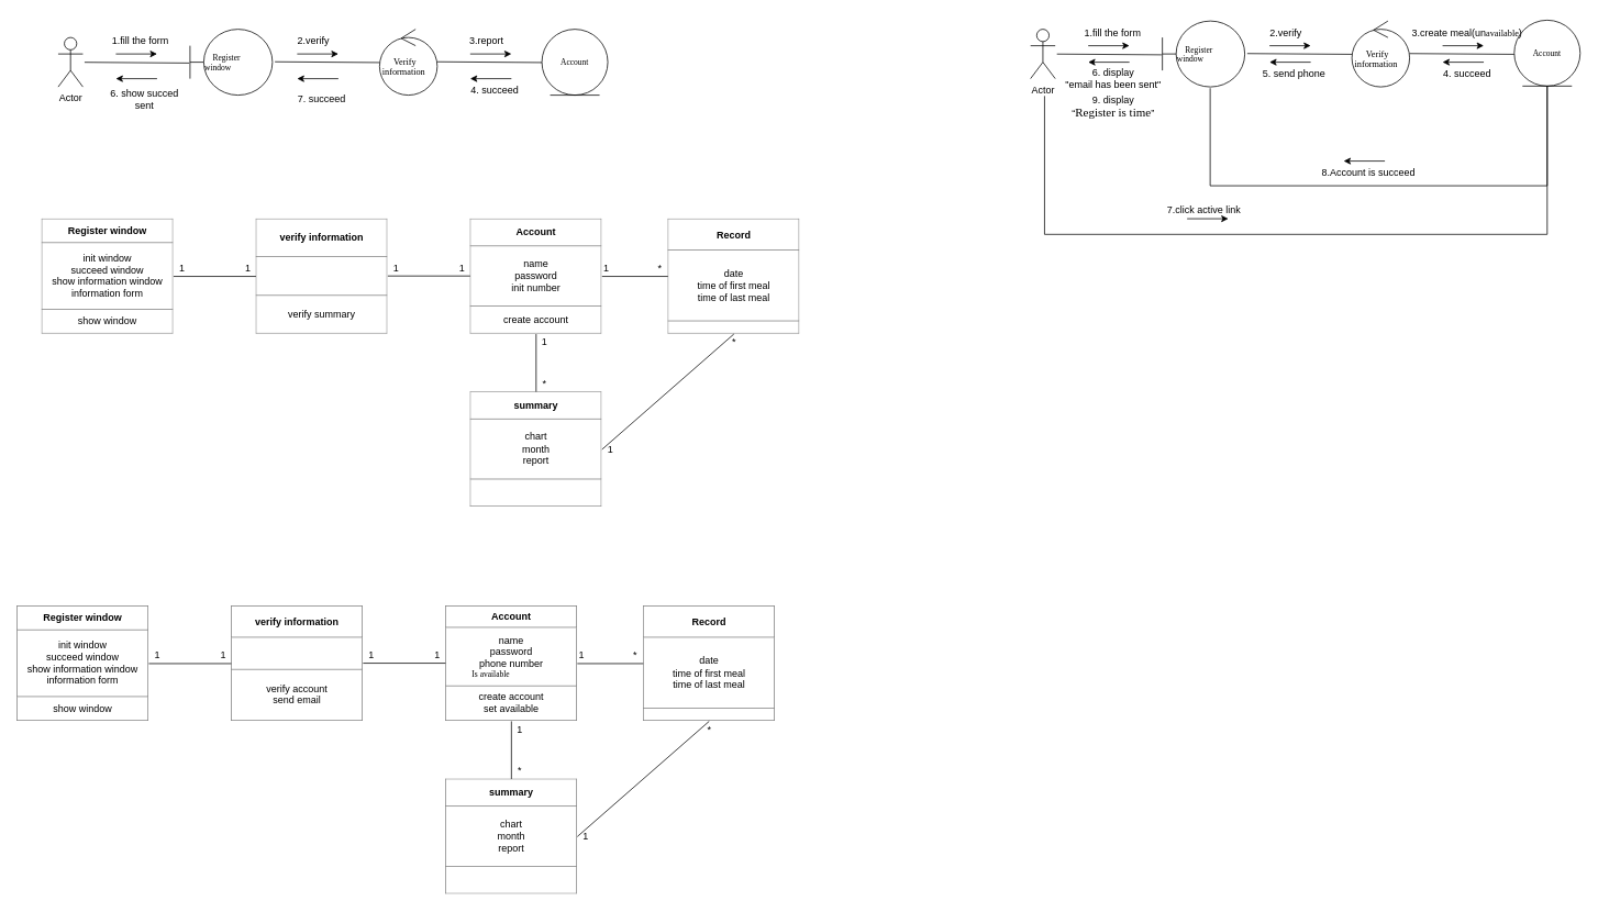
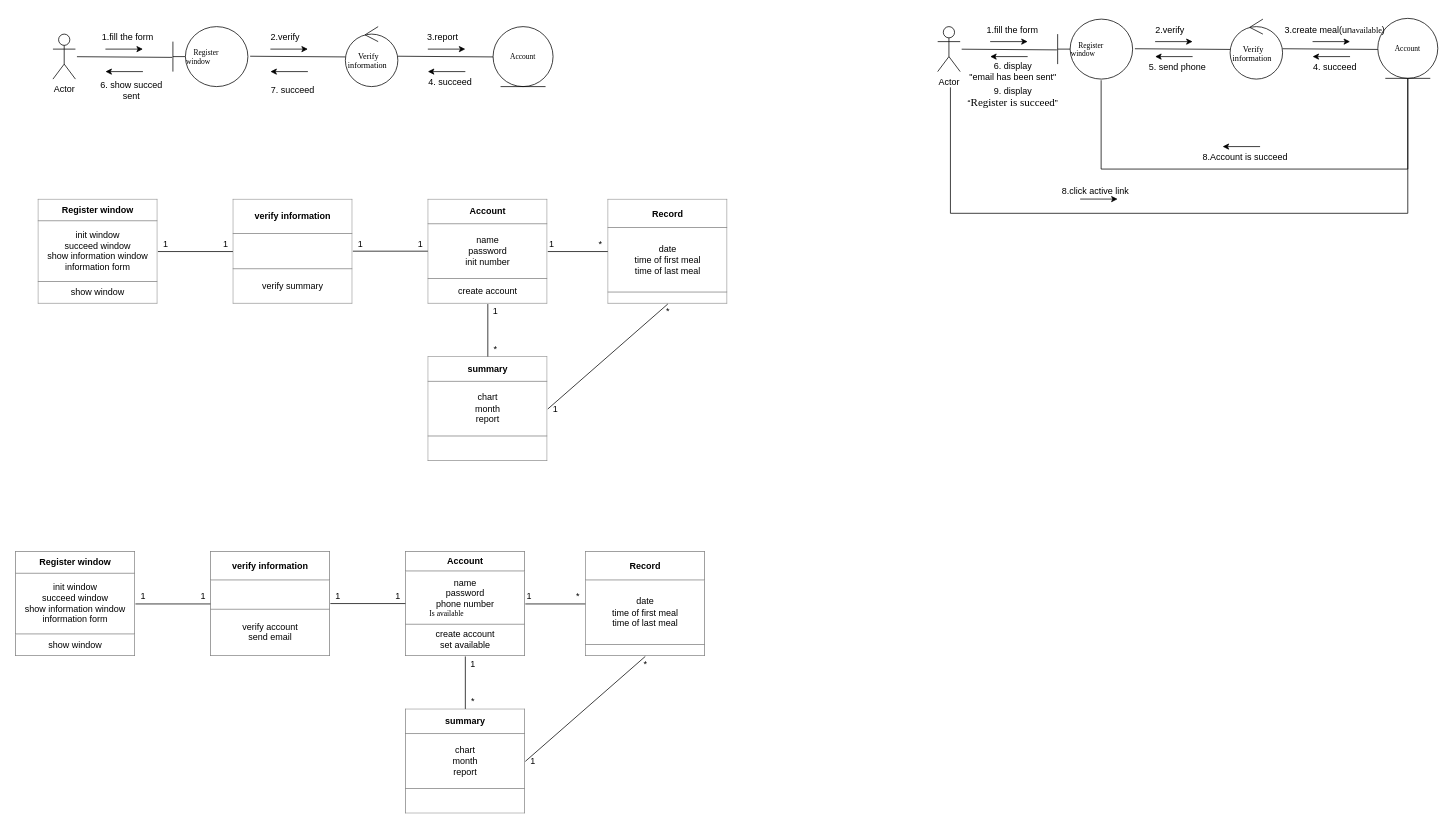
- <mxCell id="86" value="9. display&lt;br&gt;“&lt;span style=&quot;font-family: TimesNewRomanPSMT; font-size: 11pt; background-color: rgb(255, 255, 255);&quot;&gt;Register is time&lt;/span&gt;”" style="text;html=1;align=center;verticalAlign=middle;resizable=0;points=[];autosize=1;strokeColor=none;fillColor=none;" vertex="1" parent="1"><mxGeometry x="1280" y="104" width="140" height="50" as="geometry" /></mxCell>
+ <mxCell id="86" value="9. display&lt;br&gt;“&lt;span style=&quot;font-family: TimesNewRomanPSMT; font-size: 11pt; background-color: rgb(255, 255, 255);&quot;&gt;Register is succeed&lt;/span&gt;”" style="text;html=1;align=center;verticalAlign=middle;resizable=0;points=[];autosize=1;strokeColor=none;fillColor=none;" vertex="1" parent="1"><mxGeometry x="1280" y="104" width="140" height="50" as="geometry" /></mxCell>
- <mxCell id="61" value="7.click active link" style="text;html=1;align=center;verticalAlign=middle;resizable=0;points=[];autosize=1;strokeColor=none;fillColor=none;" parent="1" vertex="1"><mxGeometry x="1405" y="240" width="110" height="30" as="geometry" /></mxCell>
+ <mxCell id="61" value="8.click active link" style="text;html=1;align=center;verticalAlign=middle;resizable=0;points=[];autosize=1;strokeColor=none;fillColor=none;" parent="1" vertex="1"><mxGeometry x="1405" y="240" width="110" height="30" as="geometry" /></mxCell>
